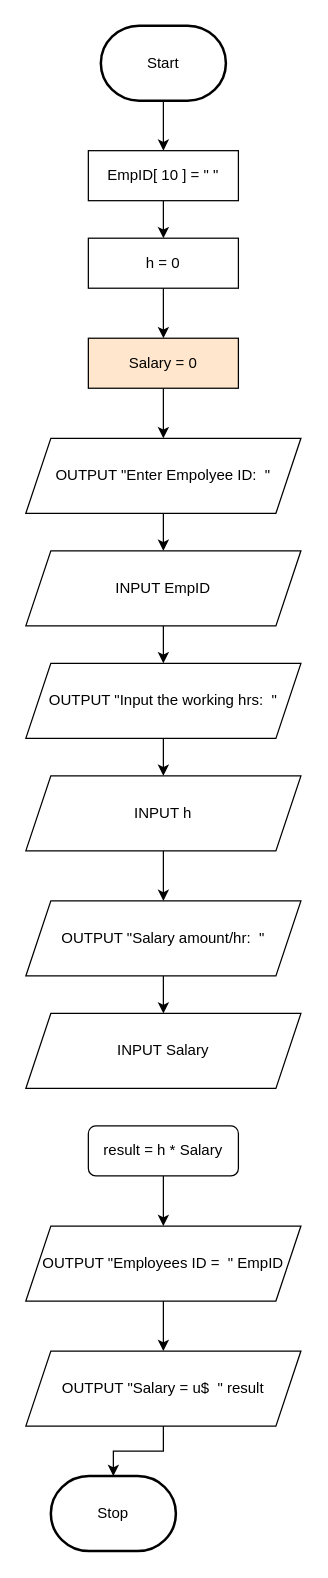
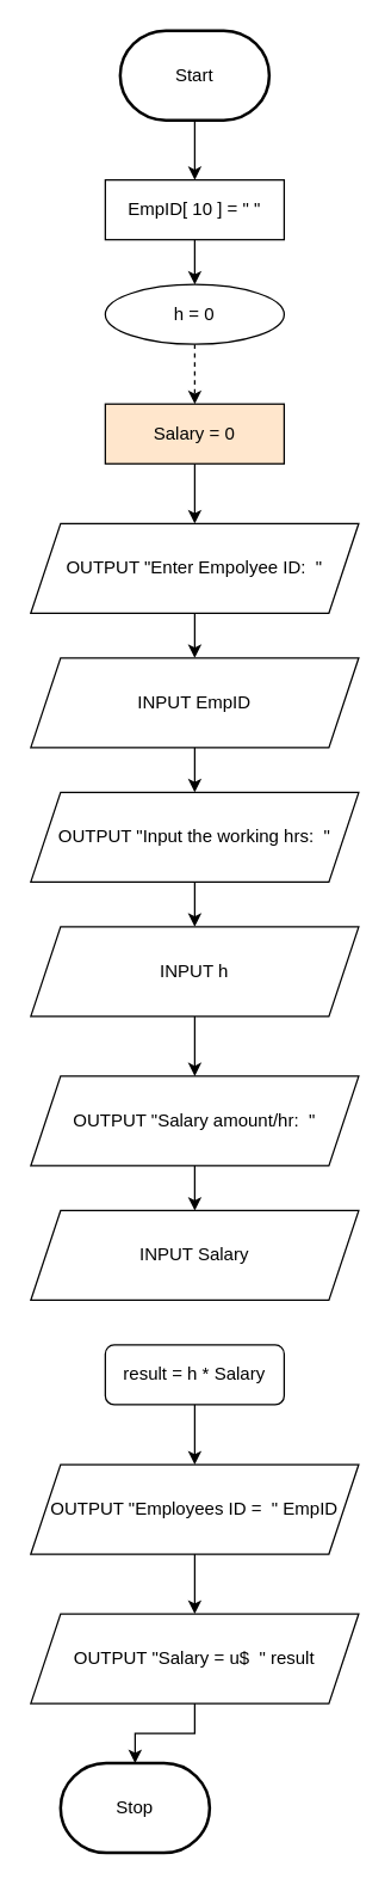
- <mxCell id="8" value="h = 0" style="rounded=0;whiteSpace=wrap;html=1;" vertex="1" parent="1"><mxGeometry x="70" y="190" width="120" height="40" as="geometry" /></mxCell>
+ <mxCell id="8" value="h = 0" style="ellipse;whiteSpace=wrap;html=1;" vertex="1" parent="1"><mxGeometry x="70" y="190" width="120" height="40" as="geometry" /></mxCell>
- <mxCell id="7" style="edgeStyle=orthogonalEdgeStyle;rounded=0;orthogonalLoop=1;jettySize=auto;html=1;entryX=0.5;entryY=0;entryDx=0;entryDy=0;" edge="1" parent="1" source="8" target="10"><mxGeometry relative="1" as="geometry" /></mxCell>
+ <mxCell id="7" style="edgeStyle=orthogonalEdgeStyle;rounded=0;orthogonalLoop=1;jettySize=auto;html=1;entryX=0.5;entryY=0;entryDx=0;entryDy=0;dashed=1;" edge="1" parent="1" source="8" target="10"><mxGeometry relative="1" as="geometry" /></mxCell>
